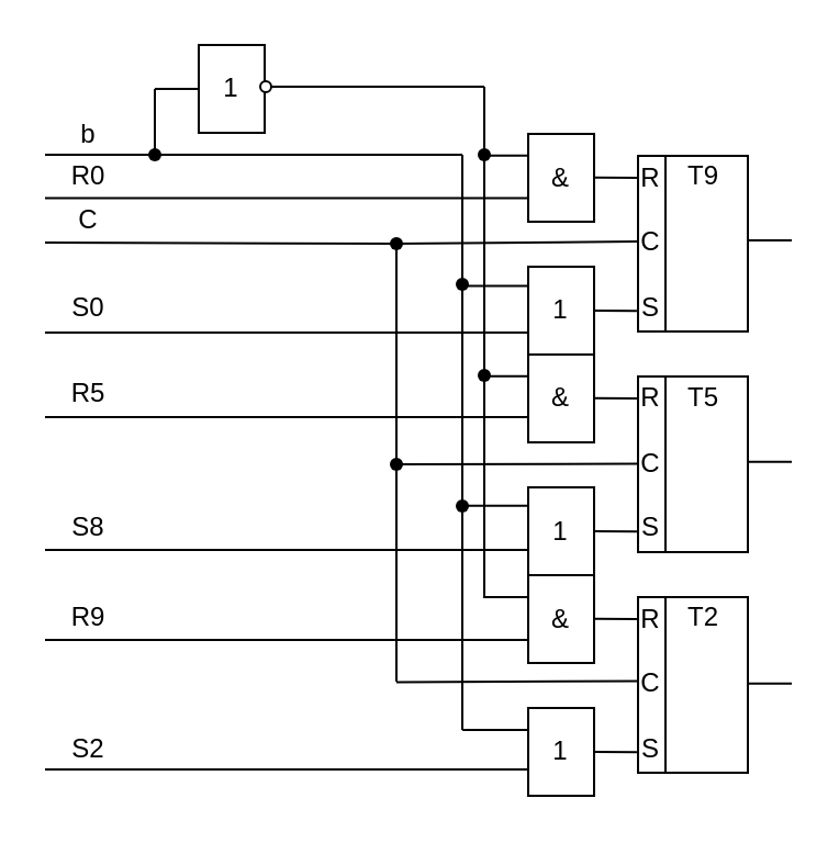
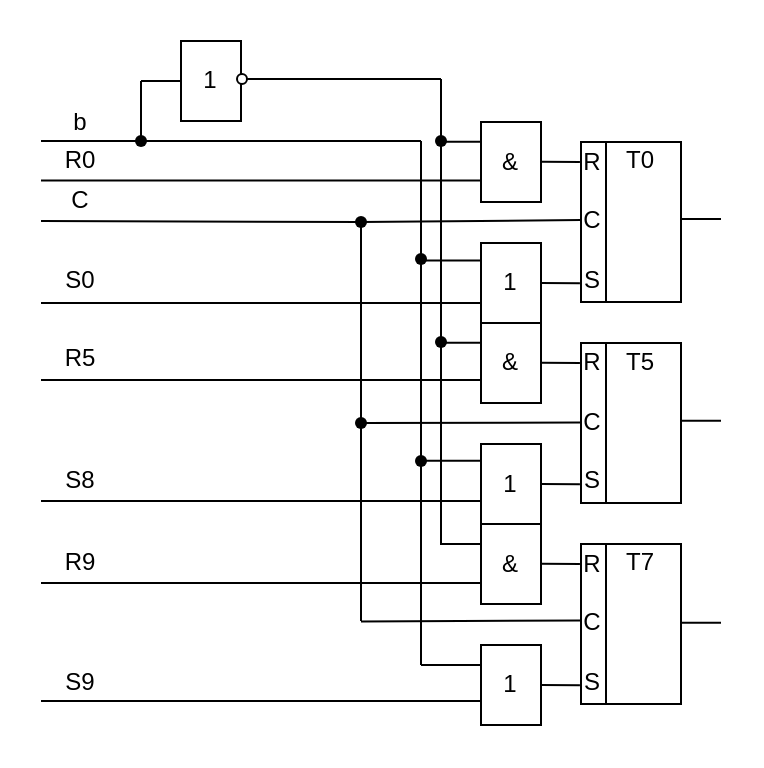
- <mxCell id="9" value="T9" style="text;html=1;strokeColor=none;fillColor=none;align=center;verticalAlign=middle;whiteSpace=wrap;rounded=0;" vertex="1" parent="1"><mxGeometry x="300" y="70.5" width="40" height="19.5" as="geometry" /></mxCell>
+ <mxCell id="9" value="T0" style="text;html=1;strokeColor=none;fillColor=none;align=center;verticalAlign=middle;whiteSpace=wrap;rounded=0;" vertex="1" parent="1"><mxGeometry x="300" y="70.5" width="40" height="19.5" as="geometry" /></mxCell>
- <mxCell id="29" value="T2" style="text;html=1;strokeColor=none;fillColor=none;align=center;verticalAlign=middle;whiteSpace=wrap;rounded=0;" vertex="1" parent="1"><mxGeometry x="300" y="271.5" width="40" height="19.5" as="geometry" /></mxCell>
+ <mxCell id="29" value="T7" style="text;html=1;strokeColor=none;fillColor=none;align=center;verticalAlign=middle;whiteSpace=wrap;rounded=0;" vertex="1" parent="1"><mxGeometry x="300" y="271.5" width="40" height="19.5" as="geometry" /></mxCell>
- <mxCell id="77" value="S2" style="text;html=1;strokeColor=none;fillColor=none;align=center;verticalAlign=middle;whiteSpace=wrap;rounded=0;" vertex="1" parent="1"><mxGeometry x="20" y="330.5" width="40" height="20" as="geometry" /></mxCell>
+ <mxCell id="77" value="S9" style="text;html=1;strokeColor=none;fillColor=none;align=center;verticalAlign=middle;whiteSpace=wrap;rounded=0;" vertex="1" parent="1"><mxGeometry x="20" y="330.5" width="40" height="20" as="geometry" /></mxCell>
